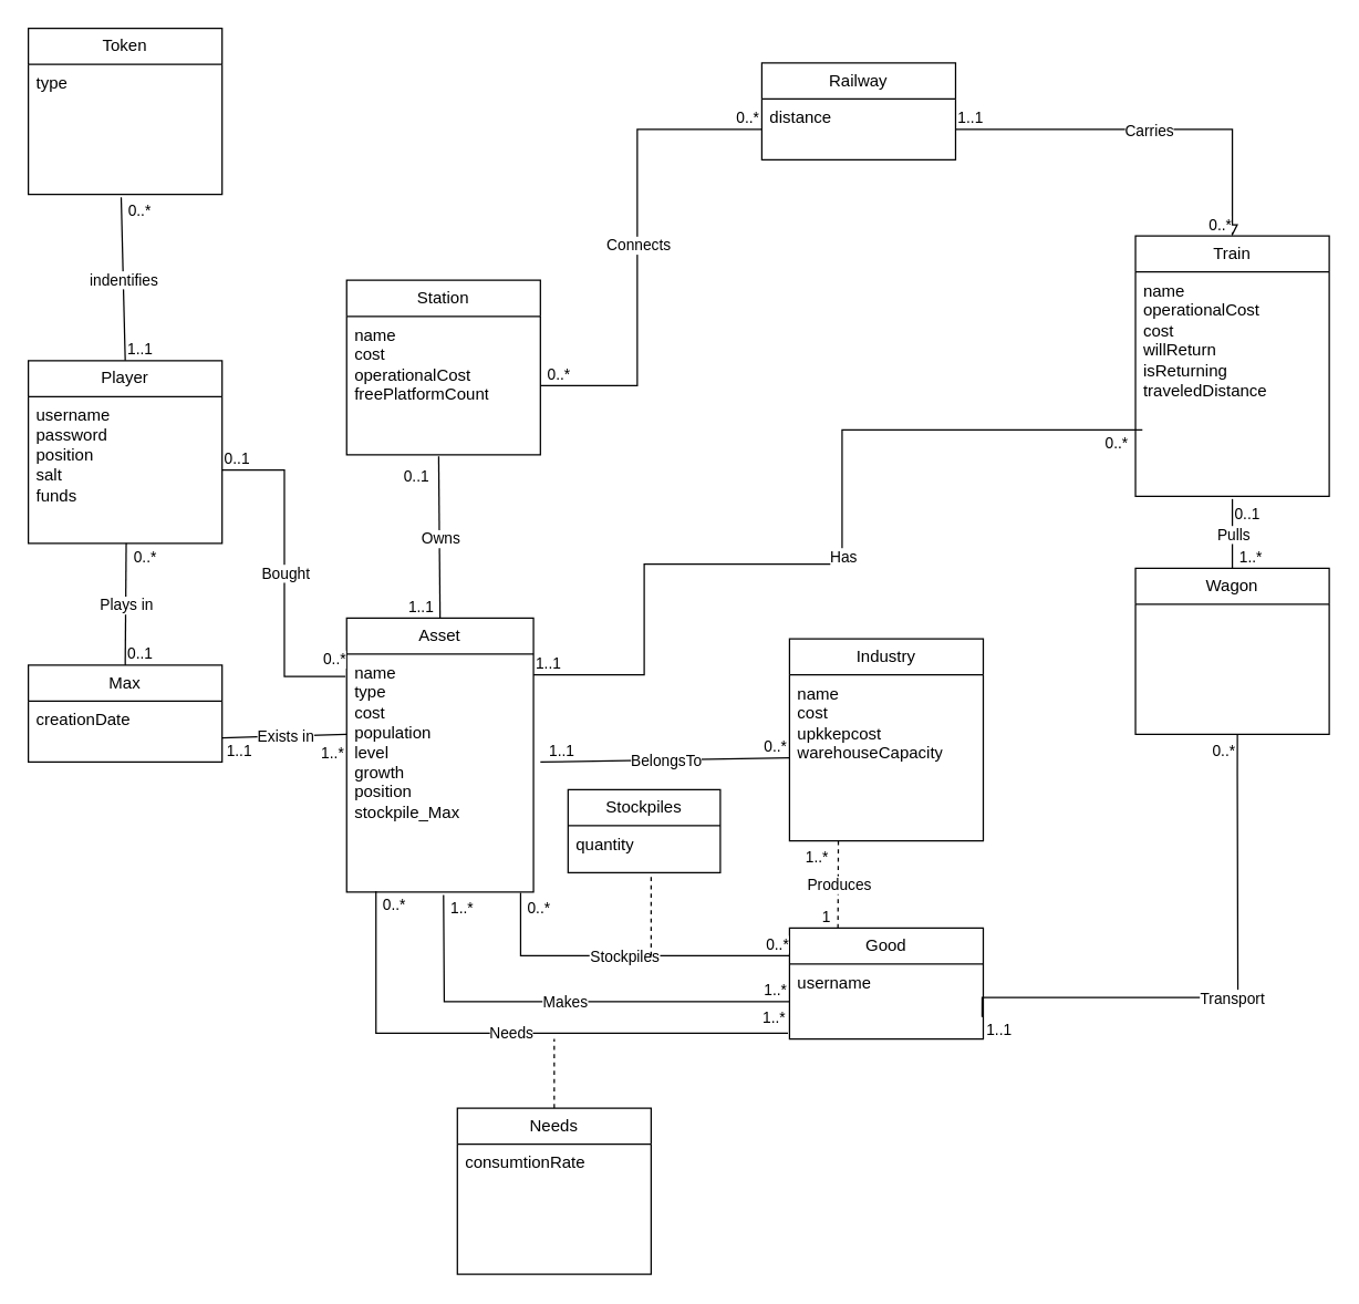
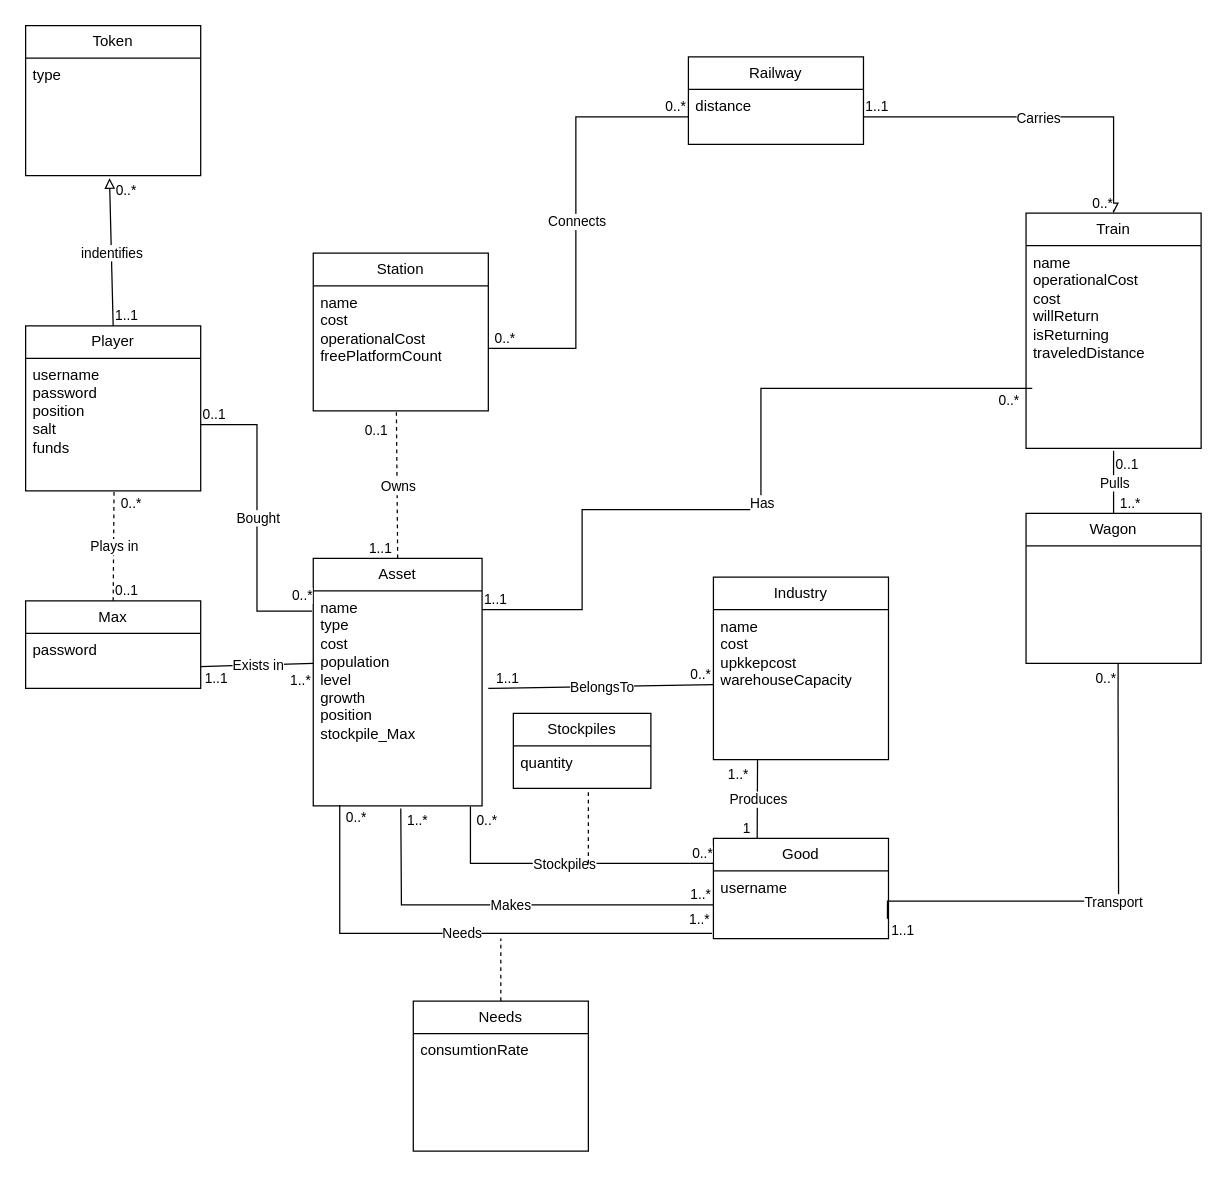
- <mxCell id="68" value="" style="endArrow=none;html=1;rounded=0;endFill=0;entryX=0.479;entryY=1.021;entryDx=0;entryDy=0;entryPerimeter=0;exitX=0.5;exitY=0;exitDx=0;exitDy=0;" parent="1" source="10" target="67" edge="1"><mxGeometry relative="1" as="geometry"><mxPoint x="789.76" y="40" as="sourcePoint" /><mxPoint x="330" y="40" as="targetPoint" /></mxGeometry></mxCell>
+ <mxCell id="68" value="" style="endArrow=block;html=1;rounded=0;endFill=0;entryX=0.479;entryY=1.021;entryDx=0;entryDy=0;entryPerimeter=0;exitX=0.5;exitY=0;exitDx=0;exitDy=0;" parent="1" source="10" target="67" edge="1"><mxGeometry relative="1" as="geometry"><mxPoint x="789.76" y="40" as="sourcePoint" /><mxPoint x="330" y="40" as="targetPoint" /></mxGeometry></mxCell>
- <mxCell id="36" value="" style="endArrow=none;html=1;rounded=0;endFill=0;entryX=0.475;entryY=1.012;entryDx=0;entryDy=0;entryPerimeter=0;exitX=0.5;exitY=0;exitDx=0;exitDy=0;" parent="1" source="44" target="7" edge="1"><mxGeometry relative="1" as="geometry"><mxPoint x="317" y="410" as="sourcePoint" /><mxPoint x="559" y="297" as="targetPoint" /></mxGeometry></mxCell>
+ <mxCell id="36" value="" style="endArrow=none;html=1;rounded=0;endFill=0;entryX=0.475;entryY=1.012;entryDx=0;entryDy=0;entryPerimeter=0;exitX=0.5;exitY=0;exitDx=0;exitDy=0;dashed=1;" parent="1" source="44" target="7" edge="1"><mxGeometry relative="1" as="geometry"><mxPoint x="317" y="410" as="sourcePoint" /><mxPoint x="559" y="297" as="targetPoint" /></mxGeometry></mxCell>
- <mxCell id="46" value="" style="endArrow=none;html=1;rounded=0;endFill=0;entryX=0.505;entryY=1;entryDx=0;entryDy=0;entryPerimeter=0;exitX=0.5;exitY=0;exitDx=0;exitDy=0;" parent="1" source="8" target="11" edge="1"><mxGeometry relative="1" as="geometry"><mxPoint x="489.76" y="420" as="sourcePoint" /><mxPoint x="30" y="420" as="targetPoint" /></mxGeometry></mxCell>
+ <mxCell id="46" value="" style="endArrow=none;html=1;rounded=0;endFill=0;entryX=0.505;entryY=1;entryDx=0;entryDy=0;entryPerimeter=0;exitX=0.5;exitY=0;exitDx=0;exitDy=0;dashed=1;" parent="1" source="8" target="11" edge="1"><mxGeometry relative="1" as="geometry"><mxPoint x="489.76" y="420" as="sourcePoint" /><mxPoint x="30" y="420" as="targetPoint" /></mxGeometry></mxCell>
- <mxCell id="9" value="creationDate" style="text;strokeColor=none;fillColor=none;align=left;verticalAlign=top;spacingLeft=4;spacingRight=4;overflow=hidden;rotatable=0;points=[[0,0.5],[1,0.5]];portConstraint=eastwest;whiteSpace=wrap;html=1;" parent="8" vertex="1"><mxGeometry y="26" width="140" height="44" as="geometry" /></mxCell>
+ <mxCell id="9" value="password" style="text;strokeColor=none;fillColor=none;align=left;verticalAlign=top;spacingLeft=4;spacingRight=4;overflow=hidden;rotatable=0;points=[[0,0.5],[1,0.5]];portConstraint=eastwest;whiteSpace=wrap;html=1;" parent="8" vertex="1"><mxGeometry y="26" width="140" height="44" as="geometry" /></mxCell>
- <mxCell id="20" value="" style="endArrow=none;html=1;rounded=0;endFill=0;entryX=0.25;entryY=0;entryDx=0;entryDy=0;exitX=0.252;exitY=1;exitDx=0;exitDy=0;exitPerimeter=0;dashed=1;" parent="1" source="3" target="12" edge="1"><mxGeometry relative="1" as="geometry"><mxPoint x="605" y="570" as="sourcePoint" /><mxPoint x="530" y="780" as="targetPoint" /></mxGeometry></mxCell>
+ <mxCell id="20" value="" style="endArrow=none;html=1;rounded=0;endFill=0;entryX=0.25;entryY=0;entryDx=0;entryDy=0;exitX=0.252;exitY=1;exitDx=0;exitDy=0;exitPerimeter=0;" parent="1" source="3" target="12" edge="1"><mxGeometry relative="1" as="geometry"><mxPoint x="605" y="570" as="sourcePoint" /><mxPoint x="530" y="780" as="targetPoint" /></mxGeometry></mxCell>
